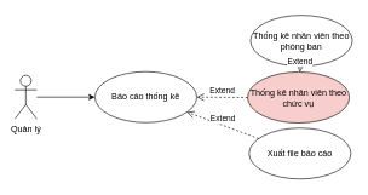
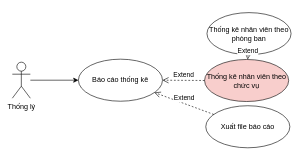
- <mxCell id="3" value="Quản lý" style="shape=umlActor;verticalLabelPosition=bottom;verticalAlign=top;html=1;outlineConnect=0;" vertex="1" parent="1"><mxGeometry x="20" y="103" width="30" height="60" as="geometry" /></mxCell>
+ <mxCell id="3" value="Thống lý" style="shape=umlActor;verticalLabelPosition=bottom;verticalAlign=top;html=1;outlineConnect=0;" vertex="1" parent="1"><mxGeometry x="20" y="103" width="30" height="60" as="geometry" /></mxCell>
